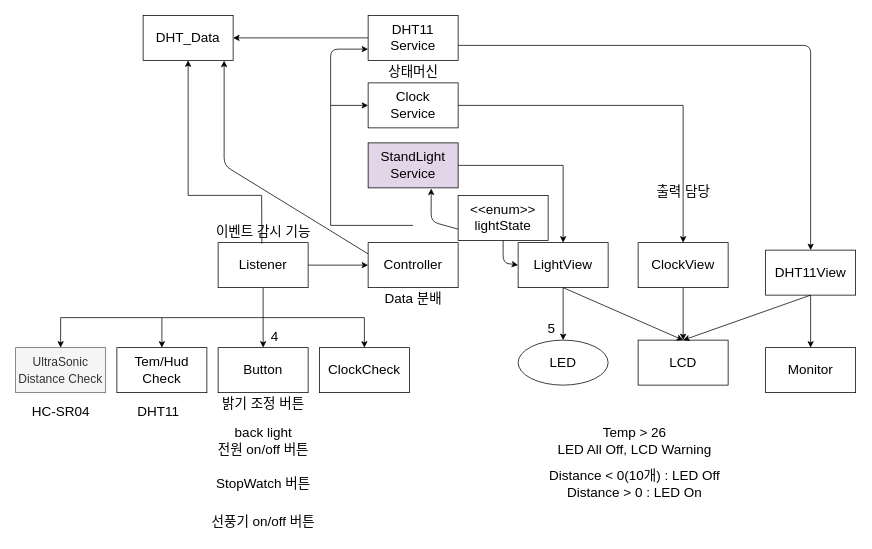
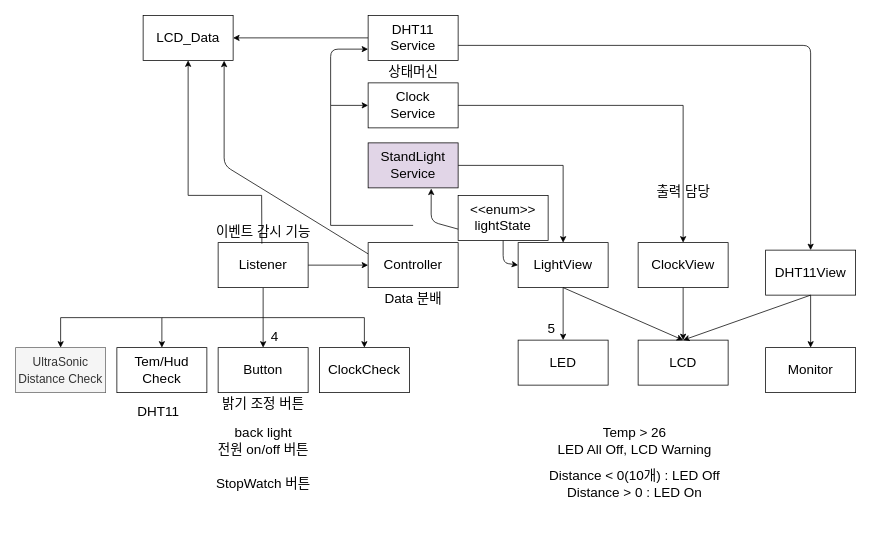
- <mxCell id="38" value="DHT_Data" style="whiteSpace=wrap;html=1;fontSize=18;" parent="1" vertex="1"><mxGeometry x="190" width="120" height="60" as="geometry" y="20" /></mxCell>
+ <mxCell id="38" value="LCD_Data" style="whiteSpace=wrap;html=1;fontSize=18;" parent="1" vertex="1"><mxGeometry x="190" width="120" height="60" as="geometry" y="20" /></mxCell>
- <mxCell id="9" value="LED" style="ellipse;whiteSpace=wrap;html=1;fontSize=18;" parent="1" vertex="1"><mxGeometry x="690" y="453" width="120" height="60" as="geometry" /></mxCell>
+ <mxCell id="9" value="LED" style="whiteSpace=wrap;html=1;fontSize=18;" parent="1" vertex="1"><mxGeometry x="690" y="453" width="120" height="60" as="geometry" /></mxCell>
- <mxCell id="35" value="HC-SR04" style="text;html=1;align=center;verticalAlign=middle;resizable=0;points=[];autosize=1;strokeColor=none;fillColor=none;fontSize=18;" parent="1" vertex="1"><mxGeometry x="35" y="533" width="90" height="30" as="geometry" /></mxCell>
- <mxCell id="52" value="선풍기 on/off 버튼" style="text;html=1;align=center;verticalAlign=middle;resizable=0;points=[];autosize=1;strokeColor=none;fillColor=none;fontSize=18;" parent="1" vertex="1"><mxGeometry x="270" y="680" width="160" height="30" as="geometry" /></mxCell>
